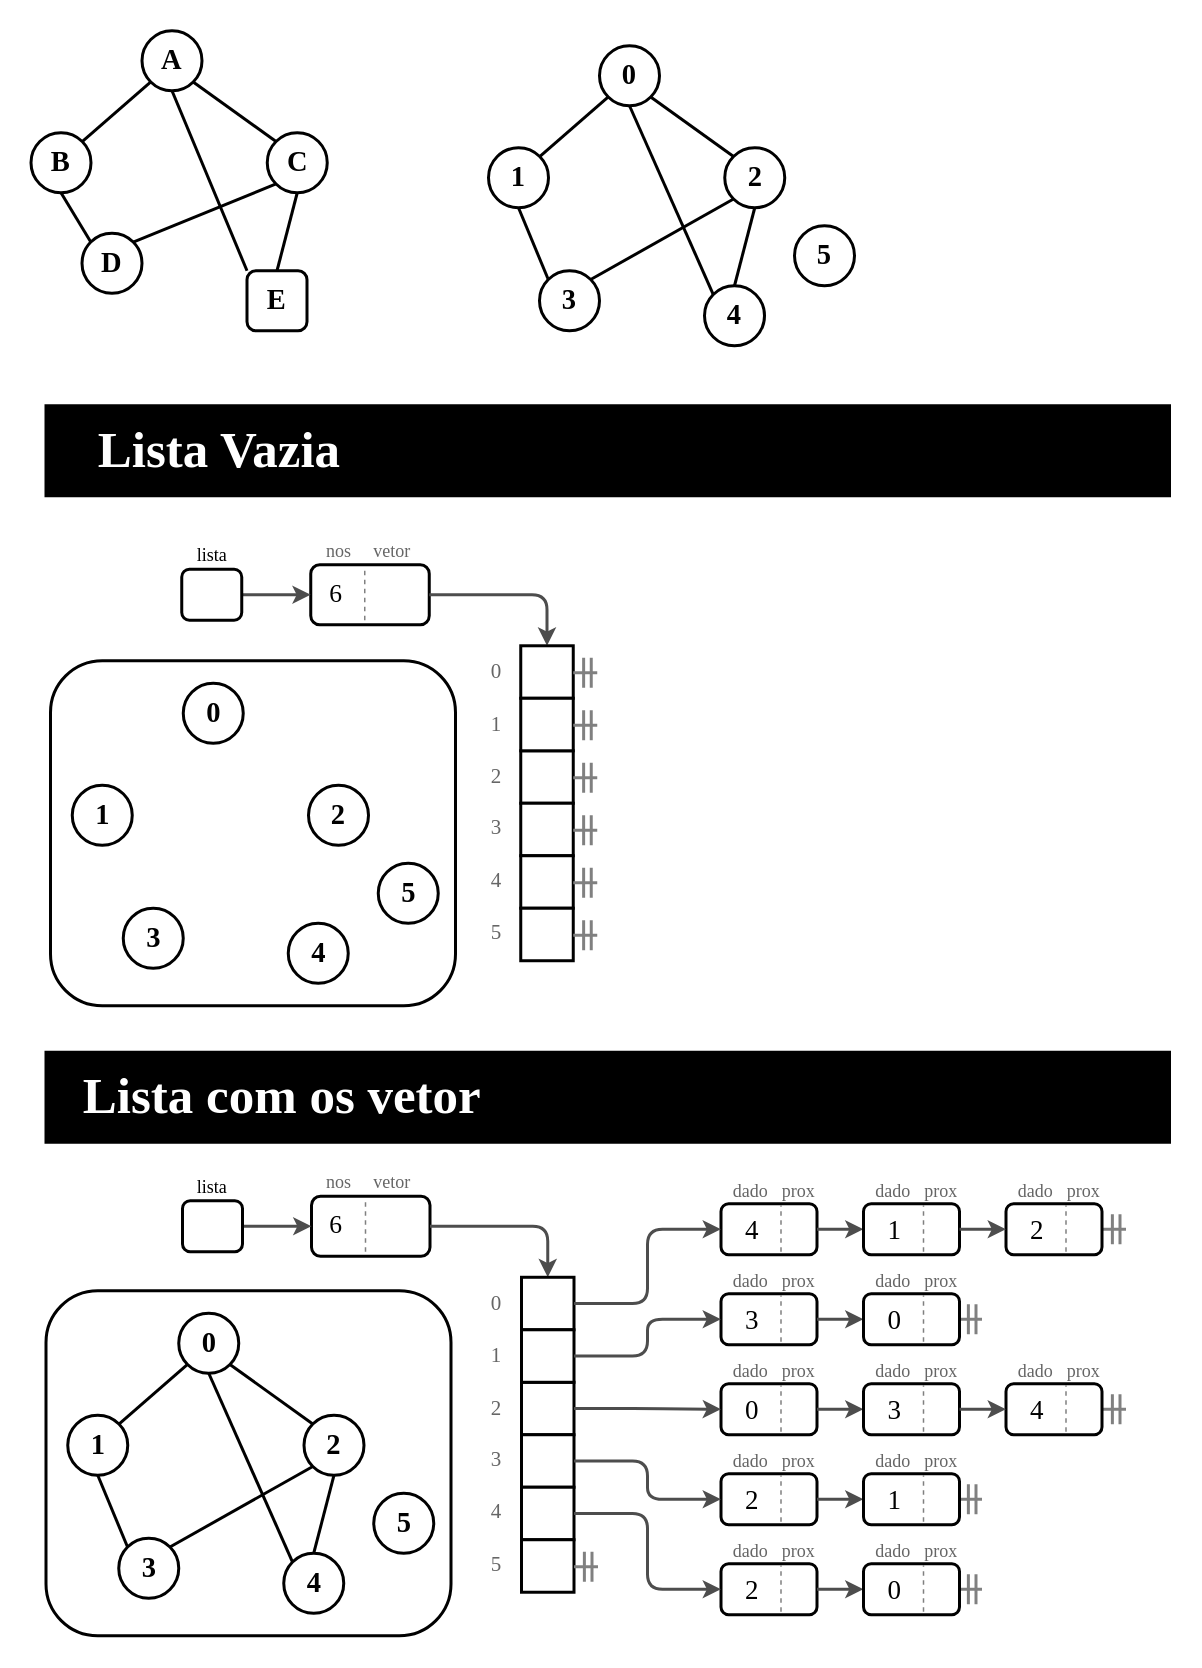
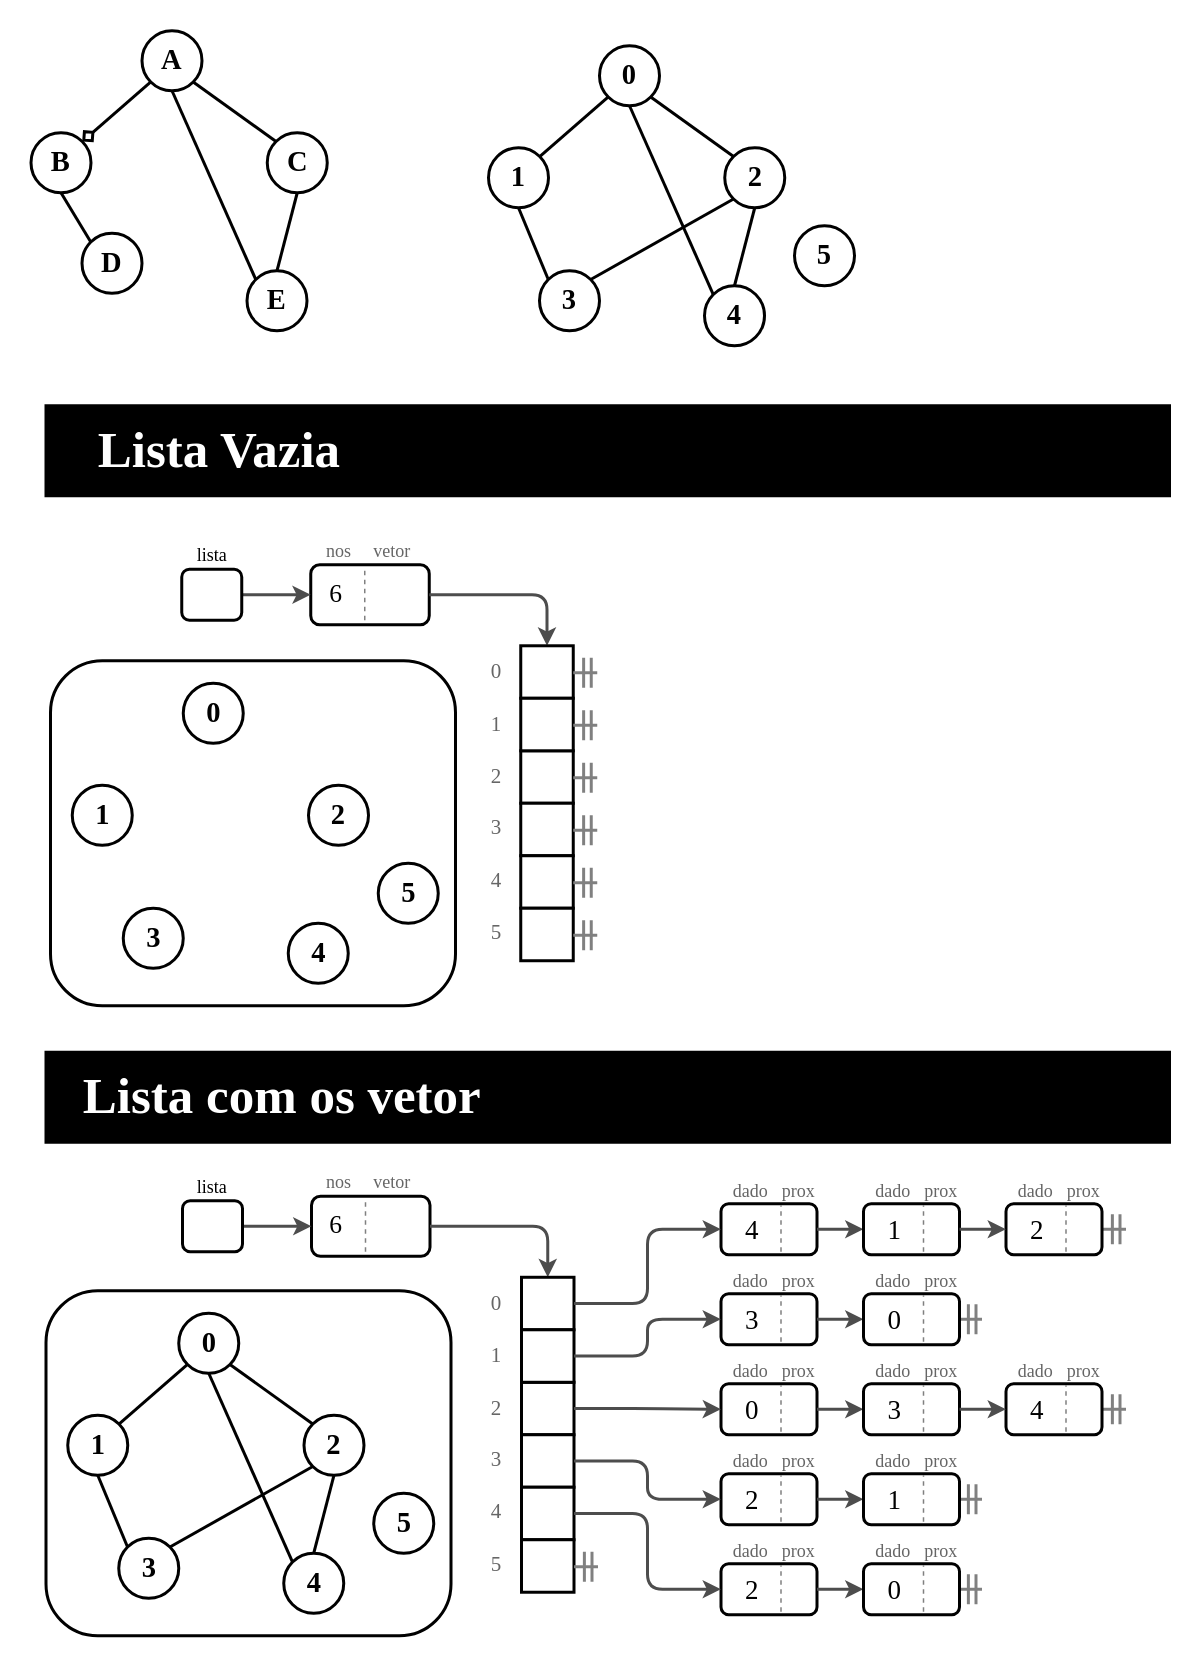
- <mxCell id="4" style="edgeStyle=none;rounded=0;orthogonalLoop=1;jettySize=auto;html=1;exitX=0;exitY=1;exitDx=0;exitDy=0;entryX=1;entryY=0;entryDx=0;entryDy=0;fontFamily=Patrick Hand;fontSource=https%3A%2F%2Ffonts.googleapis.com%2Fcss%3Ffamily%3DPatrick%2BHand;fontSize=19;endArrow=none;endFill=0;strokeWidth=2;" parent="1" source="5" target="6" edge="1"><mxGeometry relative="1" as="geometry" /></mxCell>
+ <mxCell id="4" style="edgeStyle=none;rounded=0;orthogonalLoop=1;jettySize=auto;html=1;exitX=0;exitY=1;exitDx=0;exitDy=0;entryX=1;entryY=0;entryDx=0;entryDy=0;fontFamily=Patrick Hand;fontSource=https%3A%2F%2Ffonts.googleapis.com%2Fcss%3Ffamily%3DPatrick%2BHand;fontSize=19;endArrow=diamond;endFill=0;strokeWidth=2;" parent="1" source="5" target="6" edge="1"><mxGeometry relative="1" as="geometry" /></mxCell>
- <mxCell id="12" style="edgeStyle=none;rounded=0;orthogonalLoop=1;jettySize=auto;html=1;exitX=0;exitY=1;exitDx=0;exitDy=0;entryX=1;entryY=0;entryDx=0;entryDy=0;fontFamily=Patrick Hand;fontSource=https%3A%2F%2Ffonts.googleapis.com%2Fcss%3Ffamily%3DPatrick%2BHand;fontSize=19;endArrow=none;endFill=0;strokeWidth=2;" parent="1" source="7" target="9" edge="1"><mxGeometry relative="1" as="geometry"><mxPoint x="119.858" y="74.142" as="sourcePoint" /><mxPoint x="74.142" y="113.858" as="targetPoint" /></mxGeometry></mxCell>
- <mxCell id="10" value="E" style="whiteSpace=wrap;html=1;aspect=fixed;fontSize=19;align=center;strokeWidth=2;fontStyle=1;fontFamily=Patrick Hand;fontSource=https%3A%2F%2Ffonts.googleapis.com%2Fcss%3Ffamily%3DPatrick%2BHand;rounded=1;" parent="1" vertex="1"><mxGeometry x="164" y="180" width="40" height="40" as="geometry" /></mxCell>
+ <mxCell id="10" value="E" style="ellipse;whiteSpace=wrap;html=1;aspect=fixed;fontSize=19;align=center;strokeWidth=2;fontStyle=1;fontFamily=Patrick Hand;fontSource=https%3A%2F%2Ffonts.googleapis.com%2Fcss%3Ffamily%3DPatrick%2BHand;" parent="1" vertex="1"><mxGeometry x="164" y="180" width="40" height="40" as="geometry" /></mxCell>
